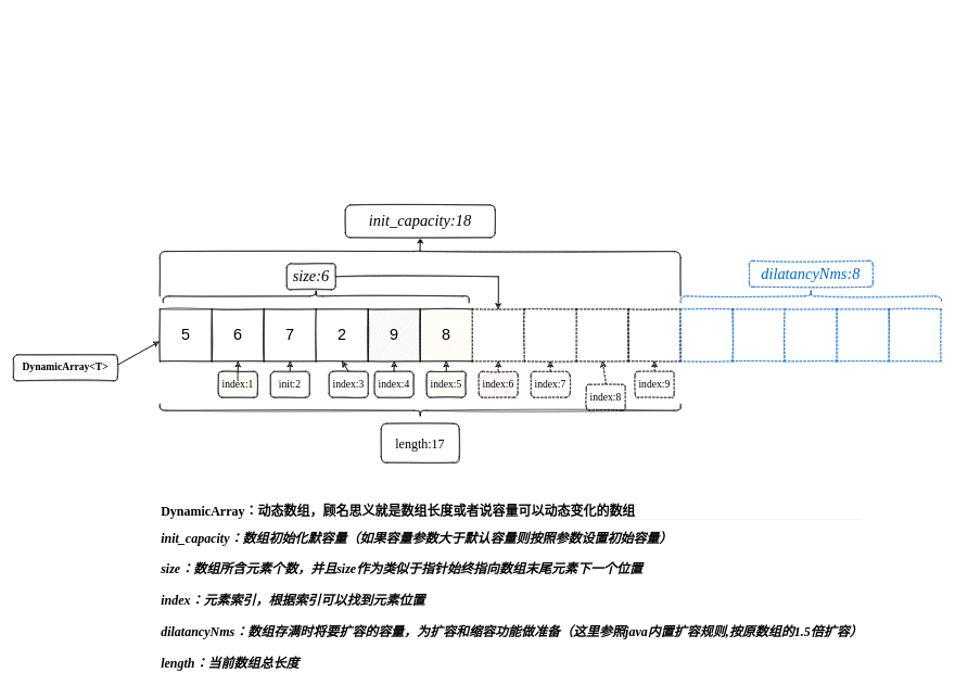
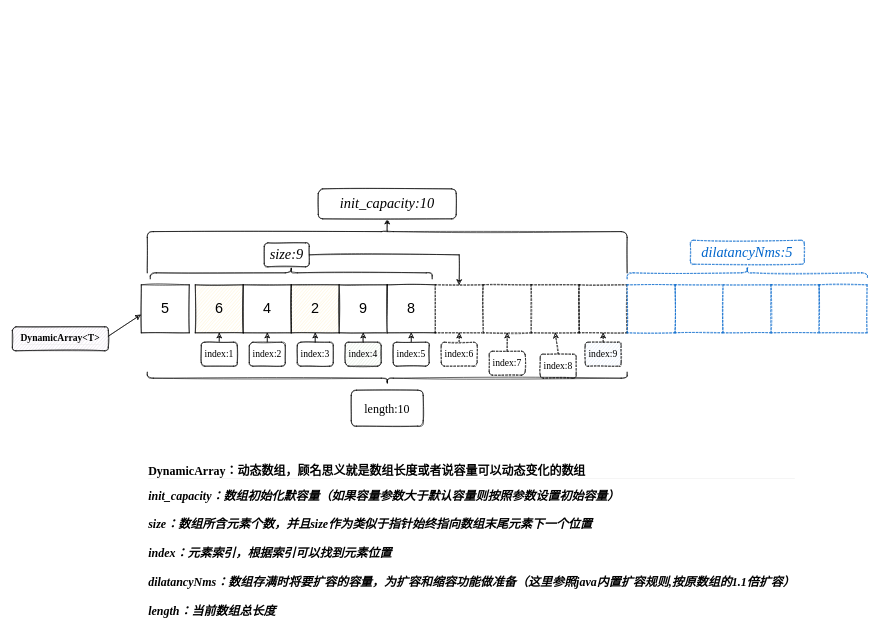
- <mxCell id="14" value="&lt;font&gt;&lt;i&gt;init_capacity:18&lt;/i&gt;&lt;/font&gt;" style="rounded=1;whiteSpace=wrap;html=1;sketch=1;fontSize=24;fontColor=default;labelBackgroundColor=none;labelBorderColor=none;fontFamily=Comic Sans MS;shadow=0;" parent="1" vertex="1"><mxGeometry x="530" y="314.37" width="230" height="50" as="geometry" /></mxCell>
+ <mxCell id="14" value="&lt;font&gt;&lt;i&gt;init_capacity:10&lt;/i&gt;&lt;/font&gt;" style="rounded=1;whiteSpace=wrap;html=1;sketch=1;fontSize=24;fontColor=default;labelBackgroundColor=none;labelBorderColor=none;fontFamily=Comic Sans MS;shadow=0;" parent="1" vertex="1"><mxGeometry x="530" y="314.37" width="230" height="50" as="geometry" /></mxCell>
- <mxCell id="45" value="&lt;i&gt;dilatancyNms:8&lt;/i&gt;" style="rounded=1;whiteSpace=wrap;html=1;dashed=1;sketch=1;fontSize=24;fontColor=#0066CC;labelBackgroundColor=none;labelBorderColor=none;fontFamily=Comic Sans MS;shadow=0;strokeColor=#0066CC;" parent="1" vertex="1"><mxGeometry x="1150.31" y="400" width="190" height="40" as="geometry" /></mxCell>
+ <mxCell id="45" value="&lt;i&gt;dilatancyNms:5&lt;/i&gt;" style="rounded=1;whiteSpace=wrap;html=1;dashed=1;sketch=1;fontSize=24;fontColor=#0066CC;labelBackgroundColor=none;labelBorderColor=none;fontFamily=Comic Sans MS;shadow=0;strokeColor=#0066CC;" parent="1" vertex="1"><mxGeometry x="1150.31" y="400" width="190" height="40" as="geometry" /></mxCell>
- <mxCell id="19" value="&lt;i&gt;size:6&lt;/i&gt;" style="rounded=1;whiteSpace=wrap;html=1;sketch=1;fontSize=24;labelBackgroundColor=none;labelBorderColor=none;fontFamily=Comic Sans MS;shadow=0;fillColor=none;strokeColor=#000000;fontColor=#000000;" parent="1" vertex="1"><mxGeometry x="440" y="404.37" width="75" height="40" as="geometry" /></mxCell>
+ <mxCell id="19" value="&lt;i&gt;size:9&lt;/i&gt;" style="rounded=1;whiteSpace=wrap;html=1;sketch=1;fontSize=24;labelBackgroundColor=none;labelBorderColor=none;fontFamily=Comic Sans MS;shadow=0;fillColor=none;strokeColor=#000000;fontColor=#000000;" parent="1" vertex="1"><mxGeometry x="440" y="404.37" width="75" height="40" as="geometry" /></mxCell>
- <mxCell id="2" value="5" style="whiteSpace=wrap;html=1;aspect=fixed;sketch=1;fontSize=24;shadow=0;" parent="1" vertex="1"><mxGeometry x="245" y="474.37" width="80" height="80" as="geometry" /></mxCell>
+ <mxCell id="2" value="5" style="whiteSpace=wrap;html=1;aspect=fixed;sketch=1;fontSize=24;shadow=0;" parent="1" vertex="1"><mxGeometry x="235" y="474.37" width="80" height="80" as="geometry" /></mxCell>
- <mxCell id="3" value="6" style="whiteSpace=wrap;html=1;aspect=fixed;sketch=1;fontSize=24;shadow=0;" parent="1" vertex="1"><mxGeometry x="325" y="474.37" width="80" height="80" as="geometry" /></mxCell>
+ <mxCell id="3" value="6" style="whiteSpace=wrap;html=1;aspect=fixed;sketch=1;fontSize=24;shadow=0;fillColor=#fff2cc;" parent="1" vertex="1"><mxGeometry x="325" y="474.37" width="80" height="80" as="geometry" /></mxCell>
- <mxCell id="4" value="7" style="whiteSpace=wrap;html=1;aspect=fixed;sketch=1;fontSize=24;shadow=0;" parent="1" vertex="1"><mxGeometry x="405" y="474.37" width="80" height="80" as="geometry" /></mxCell>
+ <mxCell id="4" value="4" style="whiteSpace=wrap;html=1;aspect=fixed;sketch=1;fontSize=24;shadow=0;" parent="1" vertex="1"><mxGeometry x="405" y="474.37" width="80" height="80" as="geometry" /></mxCell>
- <mxCell id="5" value="2" style="whiteSpace=wrap;html=1;aspect=fixed;sketch=1;fontSize=24;shadow=0;" parent="1" vertex="1"><mxGeometry x="485" y="474.37" width="80" height="80" as="geometry" /></mxCell>
+ <mxCell id="5" value="2" style="whiteSpace=wrap;html=1;aspect=fixed;sketch=1;fontSize=24;shadow=0;fillColor=#fff2cc;" parent="1" vertex="1"><mxGeometry x="485" y="474.37" width="80" height="80" as="geometry" /></mxCell>
- <mxCell id="6" value="9" style="whiteSpace=wrap;html=1;aspect=fixed;sketch=1;fontSize=24;shadow=0;fillColor=#d5e8d4;" parent="1" vertex="1"><mxGeometry x="565" y="474.37" width="80" height="80" as="geometry" /></mxCell>
+ <mxCell id="6" value="9" style="whiteSpace=wrap;html=1;aspect=fixed;sketch=1;fontSize=24;shadow=0;" parent="1" vertex="1"><mxGeometry x="565" y="474.37" width="80" height="80" as="geometry" /></mxCell>
- <mxCell id="7" value="8" style="whiteSpace=wrap;html=1;aspect=fixed;sketch=1;fontSize=24;shadow=0;fillColor=#fff2cc;" parent="1" vertex="1"><mxGeometry x="645" y="474.37" width="80" height="80" as="geometry" /></mxCell>
+ <mxCell id="7" value="8" style="whiteSpace=wrap;html=1;aspect=fixed;sketch=1;fontSize=24;shadow=0;" parent="1" vertex="1"><mxGeometry x="645" y="474.37" width="80" height="80" as="geometry" /></mxCell>
- <mxCell id="27" value="&lt;h1 style=&quot;box-sizing: border-box; break-after: avoid-page; break-inside: avoid; orphans: 4; margin-top: 1rem; margin-bottom: 1rem; position: relative; line-height: 1.2; cursor: text; border-bottom: 1px solid rgb(238, 238, 238); text-align: start; font-size: 16px;&quot; class=&quot;md-end-block md-heading md-focus&quot;&gt;DynamicArray&amp;lt;T&amp;gt;&lt;/h1&gt;" style="rounded=1;whiteSpace=wrap;html=1;labelBackgroundColor=none;labelBorderColor=none;sketch=1;fontFamily=Comic Sans MS;fontSize=24;fontColor=default;fillStyle=auto;fontStyle=0;shadow=0;" parent="1" vertex="1"><mxGeometry x="20" y="544.37" width="160" height="40" as="geometry" /></mxCell>
+ <mxCell id="27" value="&lt;h1 style=&quot;box-sizing: border-box; break-after: avoid-page; break-inside: avoid; orphans: 4; margin-top: 1rem; margin-bottom: 1rem; position: relative; line-height: 1.2; cursor: text; border-bottom: 1px solid rgb(238, 238, 238); text-align: start; font-size: 16px;&quot; class=&quot;md-end-block md-heading md-focus&quot;&gt;DynamicArray&amp;lt;T&amp;gt;&lt;/h1&gt;" style="rounded=1;whiteSpace=wrap;html=1;labelBackgroundColor=none;labelBorderColor=none;sketch=1;fontFamily=Comic Sans MS;fontSize=24;fontColor=default;fillStyle=auto;fontStyle=0;shadow=0;fillColor=#e1d5e7;" parent="1" vertex="1"><mxGeometry x="20" y="544.37" width="160" height="40" as="geometry" /></mxCell>
- <mxCell id="28" value="index:1" style="rounded=1;whiteSpace=wrap;html=1;labelBackgroundColor=none;labelBorderColor=none;sketch=1;fontFamily=Comic Sans MS;fontSize=16;fontColor=default;shadow=0;fillColor=#ffe6cc;" parent="1" vertex="1"><mxGeometry x="335" y="570" width="60" height="40" as="geometry" /></mxCell>
+ <mxCell id="28" value="index:1" style="rounded=1;whiteSpace=wrap;html=1;labelBackgroundColor=none;labelBorderColor=none;sketch=1;fontFamily=Comic Sans MS;fontSize=16;fontColor=default;shadow=0;" parent="1" vertex="1"><mxGeometry x="335" y="570" width="60" height="40" as="geometry" /></mxCell>
- <mxCell id="29" value="init:2" style="rounded=1;whiteSpace=wrap;html=1;labelBackgroundColor=none;labelBorderColor=none;sketch=1;fontFamily=Comic Sans MS;fontSize=16;fontColor=default;shadow=0;" parent="1" vertex="1"><mxGeometry x="415" y="570" width="60" height="40" as="geometry" /></mxCell>
+ <mxCell id="29" value="index:2" style="rounded=1;whiteSpace=wrap;html=1;labelBackgroundColor=none;labelBorderColor=none;sketch=1;fontFamily=Comic Sans MS;fontSize=16;fontColor=default;shadow=0;" parent="1" vertex="1"><mxGeometry x="415" y="570" width="60" height="40" as="geometry" /></mxCell>
- <mxCell id="20" value="index:3" style="rounded=1;whiteSpace=wrap;html=1;labelBackgroundColor=none;labelBorderColor=none;sketch=1;fontFamily=Comic Sans MS;fontSize=16;fontColor=default;shadow=0;" parent="1" vertex="1"><mxGeometry x="505" y="570" width="60" height="40" as="geometry" /></mxCell>
+ <mxCell id="20" value="index:3" style="rounded=1;whiteSpace=wrap;html=1;labelBackgroundColor=none;labelBorderColor=none;sketch=1;fontFamily=Comic Sans MS;fontSize=16;fontColor=default;shadow=0;" parent="1" vertex="1"><mxGeometry x="495" y="570" width="60" height="40" as="geometry" /></mxCell>
- <mxCell id="22" value="index:4" style="rounded=1;whiteSpace=wrap;html=1;labelBackgroundColor=none;labelBorderColor=none;sketch=1;fontFamily=Comic Sans MS;fontSize=16;fontColor=default;shadow=0;" parent="1" vertex="1"><mxGeometry x="575" y="570" width="60" height="40" as="geometry" /></mxCell>
+ <mxCell id="22" value="index:4" style="rounded=1;whiteSpace=wrap;html=1;labelBackgroundColor=none;labelBorderColor=none;sketch=1;fontFamily=Comic Sans MS;fontSize=16;fontColor=default;shadow=0;fillColor=#d5e8d4;" parent="1" vertex="1"><mxGeometry x="575" y="570" width="60" height="40" as="geometry" /></mxCell>
- <mxCell id="25" value="index:5" style="rounded=1;whiteSpace=wrap;html=1;labelBackgroundColor=none;labelBorderColor=none;sketch=1;fontFamily=Comic Sans MS;fontSize=16;fontColor=default;shadow=0;fillColor=#fff2cc;" parent="1" vertex="1"><mxGeometry x="655" y="570" width="60" height="40" as="geometry" /></mxCell>
+ <mxCell id="25" value="index:5" style="rounded=1;whiteSpace=wrap;html=1;labelBackgroundColor=none;labelBorderColor=none;sketch=1;fontFamily=Comic Sans MS;fontSize=16;fontColor=default;shadow=0;" parent="1" vertex="1"><mxGeometry x="655" y="570" width="60" height="40" as="geometry" /></mxCell>
- <mxCell id="31" value="index:6" style="rounded=1;whiteSpace=wrap;html=1;labelBackgroundColor=none;labelBorderColor=none;sketch=1;fontFamily=Comic Sans MS;fontSize=16;fontColor=default;dashed=1;shadow=0;horizontal=1;fillColor=#f8cecc;" parent="1" vertex="1"><mxGeometry x="735" y="570" width="60" height="40" as="geometry" /></mxCell>
+ <mxCell id="31" value="index:6" style="rounded=1;whiteSpace=wrap;html=1;labelBackgroundColor=none;labelBorderColor=none;sketch=1;fontFamily=Comic Sans MS;fontSize=16;fontColor=default;dashed=1;shadow=0;horizontal=1;" parent="1" vertex="1"><mxGeometry x="735" y="570" width="60" height="40" as="geometry" /></mxCell>
- <mxCell id="33" value="index:7" style="rounded=1;whiteSpace=wrap;html=1;labelBackgroundColor=none;labelBorderColor=none;sketch=1;fontFamily=Comic Sans MS;fontSize=16;fontColor=default;dashed=1;shadow=0;" parent="1" vertex="1"><mxGeometry x="815" y="570" width="60" height="40" as="geometry" /></mxCell>
+ <mxCell id="33" value="index:7" style="rounded=1;whiteSpace=wrap;html=1;labelBackgroundColor=none;labelBorderColor=none;sketch=1;fontFamily=Comic Sans MS;fontSize=16;fontColor=default;dashed=1;shadow=0;" parent="1" vertex="1"><mxGeometry x="815" y="585" width="60" height="40" as="geometry" /></mxCell>
- <mxCell id="37" value="index:9" style="rounded=1;whiteSpace=wrap;html=1;labelBackgroundColor=none;labelBorderColor=none;sketch=1;fontFamily=Comic Sans MS;fontSize=16;fontColor=default;dashed=1;shadow=0;" parent="1" vertex="1"><mxGeometry x="975" y="570" width="60" height="40" as="geometry" /></mxCell>
+ <mxCell id="37" value="index:9" style="rounded=1;whiteSpace=wrap;html=1;labelBackgroundColor=none;labelBorderColor=none;sketch=1;fontFamily=Comic Sans MS;fontSize=16;fontColor=default;dashed=1;shadow=0;fillColor=#dae8fc;" parent="1" vertex="1"><mxGeometry x="975" y="570" width="60" height="40" as="geometry" /></mxCell>
- <mxCell id="47" value="length:17" style="rounded=1;whiteSpace=wrap;html=1;sketch=1;strokeColor=#000000;fontColor=#000000;fillColor=none;fontSize=20;fontFamily=Comic Sans MS;" vertex="1" parent="1"><mxGeometry x="585" y="650" width="120" height="60" as="geometry" /></mxCell>
+ <mxCell id="47" value="length:10" style="rounded=1;whiteSpace=wrap;html=1;sketch=1;strokeColor=#000000;fontColor=#000000;fillColor=none;fontSize=20;fontFamily=Comic Sans MS;" vertex="1" parent="1"><mxGeometry x="585" y="650" width="120" height="60" as="geometry" /></mxCell>
- <mxCell id="38" value="&lt;h1 style=&quot;box-sizing: border-box; break-after: avoid-page; break-inside: avoid; orphans: 4; margin-top: 1rem; margin-bottom: 1rem; position: relative; line-height: 1.2; cursor: text; border-bottom: 1px solid rgb(238, 238, 238); font-size: 20px;&quot; class=&quot;md-end-block md-heading md-focus&quot;&gt;DynamicArray：动态数组，顾名思义就是数组长度或者说容量可以动态变化的数组&lt;/h1&gt;&lt;div style=&quot;font-size: 20px;&quot;&gt;&lt;i style=&quot;font-size: 20px;&quot;&gt;&lt;b&gt;init_capacity：数组初始化默容量（如果容量参数大于默认容量则按照参数设置初始容量）&lt;/b&gt;&lt;/i&gt;&lt;/div&gt;&lt;div style=&quot;font-size: 20px;&quot;&gt;&lt;i style=&quot;font-size: 20px;&quot;&gt;&lt;b&gt;&lt;br&gt;&lt;/b&gt;&lt;/i&gt;&lt;/div&gt;&lt;div style=&quot;font-size: 20px;&quot;&gt;&lt;i&gt;&lt;b&gt;size：数组所含元素个数，并且size作为类似于指针始终指向数组末尾元素下一个位置&lt;/b&gt;&lt;/i&gt;&lt;i style=&quot;font-size: 20px;&quot;&gt;&lt;b&gt;&lt;br&gt;&lt;/b&gt;&lt;/i&gt;&lt;/div&gt;&lt;div style=&quot;font-size: 20px;&quot;&gt;&lt;i&gt;&lt;b&gt;&lt;br&gt;&lt;/b&gt;&lt;/i&gt;&lt;/div&gt;&lt;div style=&quot;font-size: 20px;&quot;&gt;&lt;i&gt;&lt;b&gt;index：元素索引，根据索引可以找到元素位置&lt;/b&gt;&lt;/i&gt;&lt;/div&gt;&lt;div style=&quot;font-size: 20px;&quot;&gt;&lt;i&gt;&lt;b&gt;&lt;br&gt;&lt;/b&gt;&lt;/i&gt;&lt;/div&gt;&lt;div style=&quot;&quot;&gt;&lt;i style=&quot;&quot;&gt;&lt;b&gt;dilatancyNms：数组存满时将要扩容的容量，为扩容和缩容功能做准备（这里参照java内置扩容规则,按原数组的1.5倍扩容）&lt;/b&gt;&lt;/i&gt;&lt;/div&gt;&lt;br&gt;&lt;div style=&quot;&quot;&gt;&lt;i style=&quot;background-color: initial;&quot;&gt;&lt;b&gt;length：当前数组总长度&lt;/b&gt;&lt;/i&gt;&lt;br&gt;&lt;/div&gt;" style="rounded=0;whiteSpace=wrap;html=1;shadow=0;glass=0;dashed=1;labelBackgroundColor=none;labelBorderColor=none;sketch=1;fillStyle=auto;strokeColor=none;fontFamily=Comic Sans MS;fontSize=20;fontColor=default;fillColor=none;gradientColor=none;labelPosition=center;verticalLabelPosition=middle;align=left;verticalAlign=top;" parent="1" vertex="1"><mxGeometry x="245" y="750" width="1195" height="300" as="geometry" /></mxCell>
+ <mxCell id="38" value="&lt;h1 style=&quot;box-sizing: border-box; break-after: avoid-page; break-inside: avoid; orphans: 4; margin-top: 1rem; margin-bottom: 1rem; position: relative; line-height: 1.2; cursor: text; border-bottom: 1px solid rgb(238, 238, 238); font-size: 20px;&quot; class=&quot;md-end-block md-heading md-focus&quot;&gt;DynamicArray：动态数组，顾名思义就是数组长度或者说容量可以动态变化的数组&lt;/h1&gt;&lt;div style=&quot;font-size: 20px;&quot;&gt;&lt;i style=&quot;font-size: 20px;&quot;&gt;&lt;b&gt;init_capacity：数组初始化默容量（如果容量参数大于默认容量则按照参数设置初始容量）&lt;/b&gt;&lt;/i&gt;&lt;/div&gt;&lt;div style=&quot;font-size: 20px;&quot;&gt;&lt;i style=&quot;font-size: 20px;&quot;&gt;&lt;b&gt;&lt;br&gt;&lt;/b&gt;&lt;/i&gt;&lt;/div&gt;&lt;div style=&quot;font-size: 20px;&quot;&gt;&lt;i&gt;&lt;b&gt;size：数组所含元素个数，并且size作为类似于指针始终指向数组末尾元素下一个位置&lt;/b&gt;&lt;/i&gt;&lt;i style=&quot;font-size: 20px;&quot;&gt;&lt;b&gt;&lt;br&gt;&lt;/b&gt;&lt;/i&gt;&lt;/div&gt;&lt;div style=&quot;font-size: 20px;&quot;&gt;&lt;i&gt;&lt;b&gt;&lt;br&gt;&lt;/b&gt;&lt;/i&gt;&lt;/div&gt;&lt;div style=&quot;font-size: 20px;&quot;&gt;&lt;i&gt;&lt;b&gt;index：元素索引，根据索引可以找到元素位置&lt;/b&gt;&lt;/i&gt;&lt;/div&gt;&lt;div style=&quot;font-size: 20px;&quot;&gt;&lt;i&gt;&lt;b&gt;&lt;br&gt;&lt;/b&gt;&lt;/i&gt;&lt;/div&gt;&lt;div style=&quot;&quot;&gt;&lt;i style=&quot;&quot;&gt;&lt;b&gt;dilatancyNms：数组存满时将要扩容的容量，为扩容和缩容功能做准备（这里参照java内置扩容规则,按原数组的1.1倍扩容）&lt;/b&gt;&lt;/i&gt;&lt;/div&gt;&lt;br&gt;&lt;div style=&quot;&quot;&gt;&lt;i style=&quot;background-color: initial;&quot;&gt;&lt;b&gt;length：当前数组总长度&lt;/b&gt;&lt;/i&gt;&lt;br&gt;&lt;/div&gt;" style="rounded=0;whiteSpace=wrap;html=1;shadow=0;glass=0;dashed=1;labelBackgroundColor=none;labelBorderColor=none;sketch=1;fillStyle=auto;strokeColor=none;fontFamily=Comic Sans MS;fontSize=20;fontColor=default;fillColor=none;gradientColor=none;labelPosition=center;verticalLabelPosition=middle;align=left;verticalAlign=top;" parent="1" vertex="1"><mxGeometry x="245" y="750" width="1195" height="300" as="geometry" /></mxCell>
